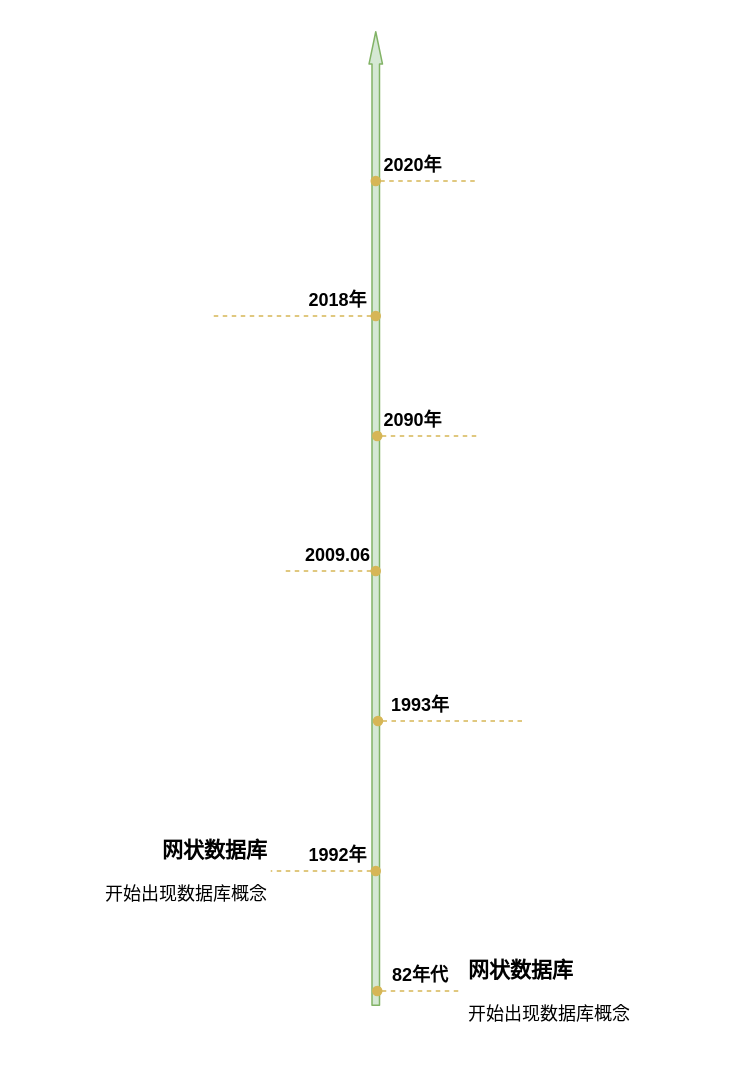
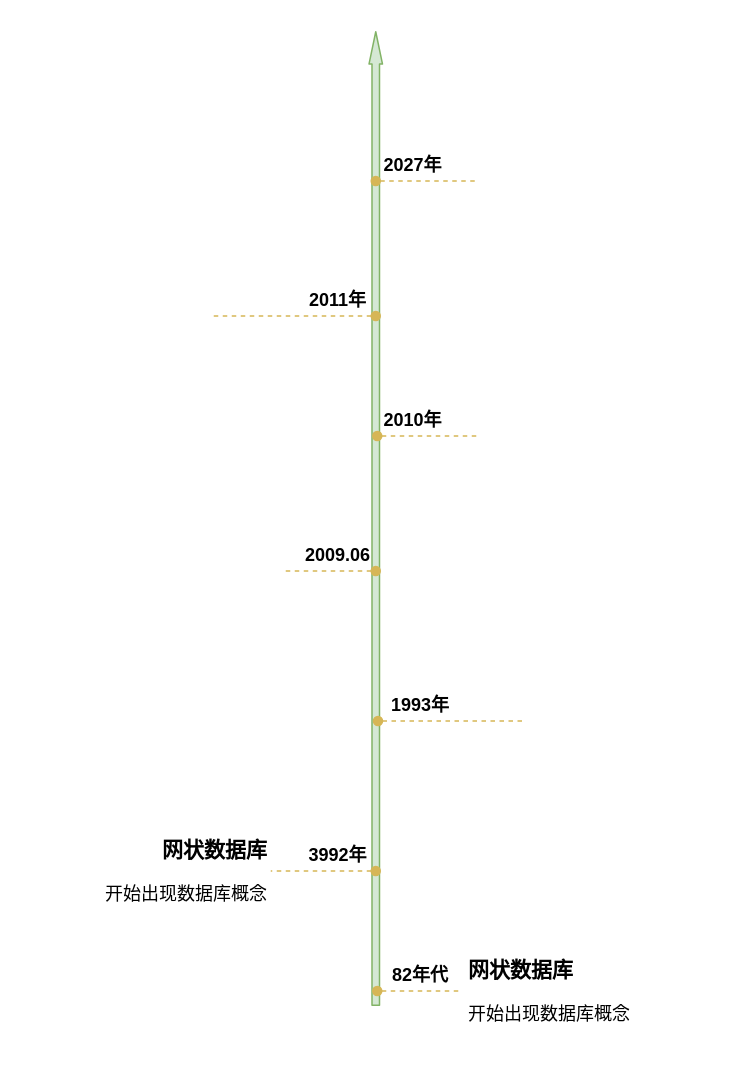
- <mxCell id="18" value="&lt;b&gt;2020年&lt;/b&gt;" style="text;html=1;strokeColor=none;fillColor=none;align=center;verticalAlign=middle;whiteSpace=wrap;rounded=0;" vertex="1" parent="1"><mxGeometry x="250" y="100" width="50" height="20" as="geometry" /></mxCell>
+ <mxCell id="18" value="&lt;b&gt;2027年&lt;/b&gt;" style="text;html=1;strokeColor=none;fillColor=none;align=center;verticalAlign=middle;whiteSpace=wrap;rounded=0;" vertex="1" parent="1"><mxGeometry x="250" y="100" width="50" height="20" as="geometry" /></mxCell>
- <mxCell id="16" value="&lt;b&gt;2018年&lt;/b&gt;" style="text;html=1;strokeColor=none;fillColor=none;align=center;verticalAlign=middle;whiteSpace=wrap;rounded=0;" vertex="1" parent="1"><mxGeometry x="200" y="190" width="50" height="20" as="geometry" /></mxCell>
+ <mxCell id="16" value="&lt;b&gt;2011年&lt;/b&gt;" style="text;html=1;strokeColor=none;fillColor=none;align=center;verticalAlign=middle;whiteSpace=wrap;rounded=0;" vertex="1" parent="1"><mxGeometry x="200" y="190" width="50" height="20" as="geometry" /></mxCell>
- <mxCell id="15" value="&lt;b&gt;2090年&lt;/b&gt;" style="text;html=1;strokeColor=none;fillColor=none;align=center;verticalAlign=middle;whiteSpace=wrap;rounded=0;" vertex="1" parent="1"><mxGeometry x="250" y="270" width="50" height="20" as="geometry" /></mxCell>
+ <mxCell id="15" value="&lt;b&gt;2010年&lt;/b&gt;" style="text;html=1;strokeColor=none;fillColor=none;align=center;verticalAlign=middle;whiteSpace=wrap;rounded=0;" vertex="1" parent="1"><mxGeometry x="250" y="270" width="50" height="20" as="geometry" /></mxCell>
- <mxCell id="6" value="&lt;b&gt;1992年&lt;/b&gt;" style="text;html=1;strokeColor=none;fillColor=none;align=center;verticalAlign=middle;whiteSpace=wrap;rounded=0;" vertex="1" parent="1"><mxGeometry x="200" y="560" width="50" height="20" as="geometry" /></mxCell>
+ <mxCell id="6" value="&lt;b&gt;3992年&lt;/b&gt;" style="text;html=1;strokeColor=none;fillColor=none;align=center;verticalAlign=middle;whiteSpace=wrap;rounded=0;" vertex="1" parent="1"><mxGeometry x="200" y="560" width="50" height="20" as="geometry" /></mxCell>
